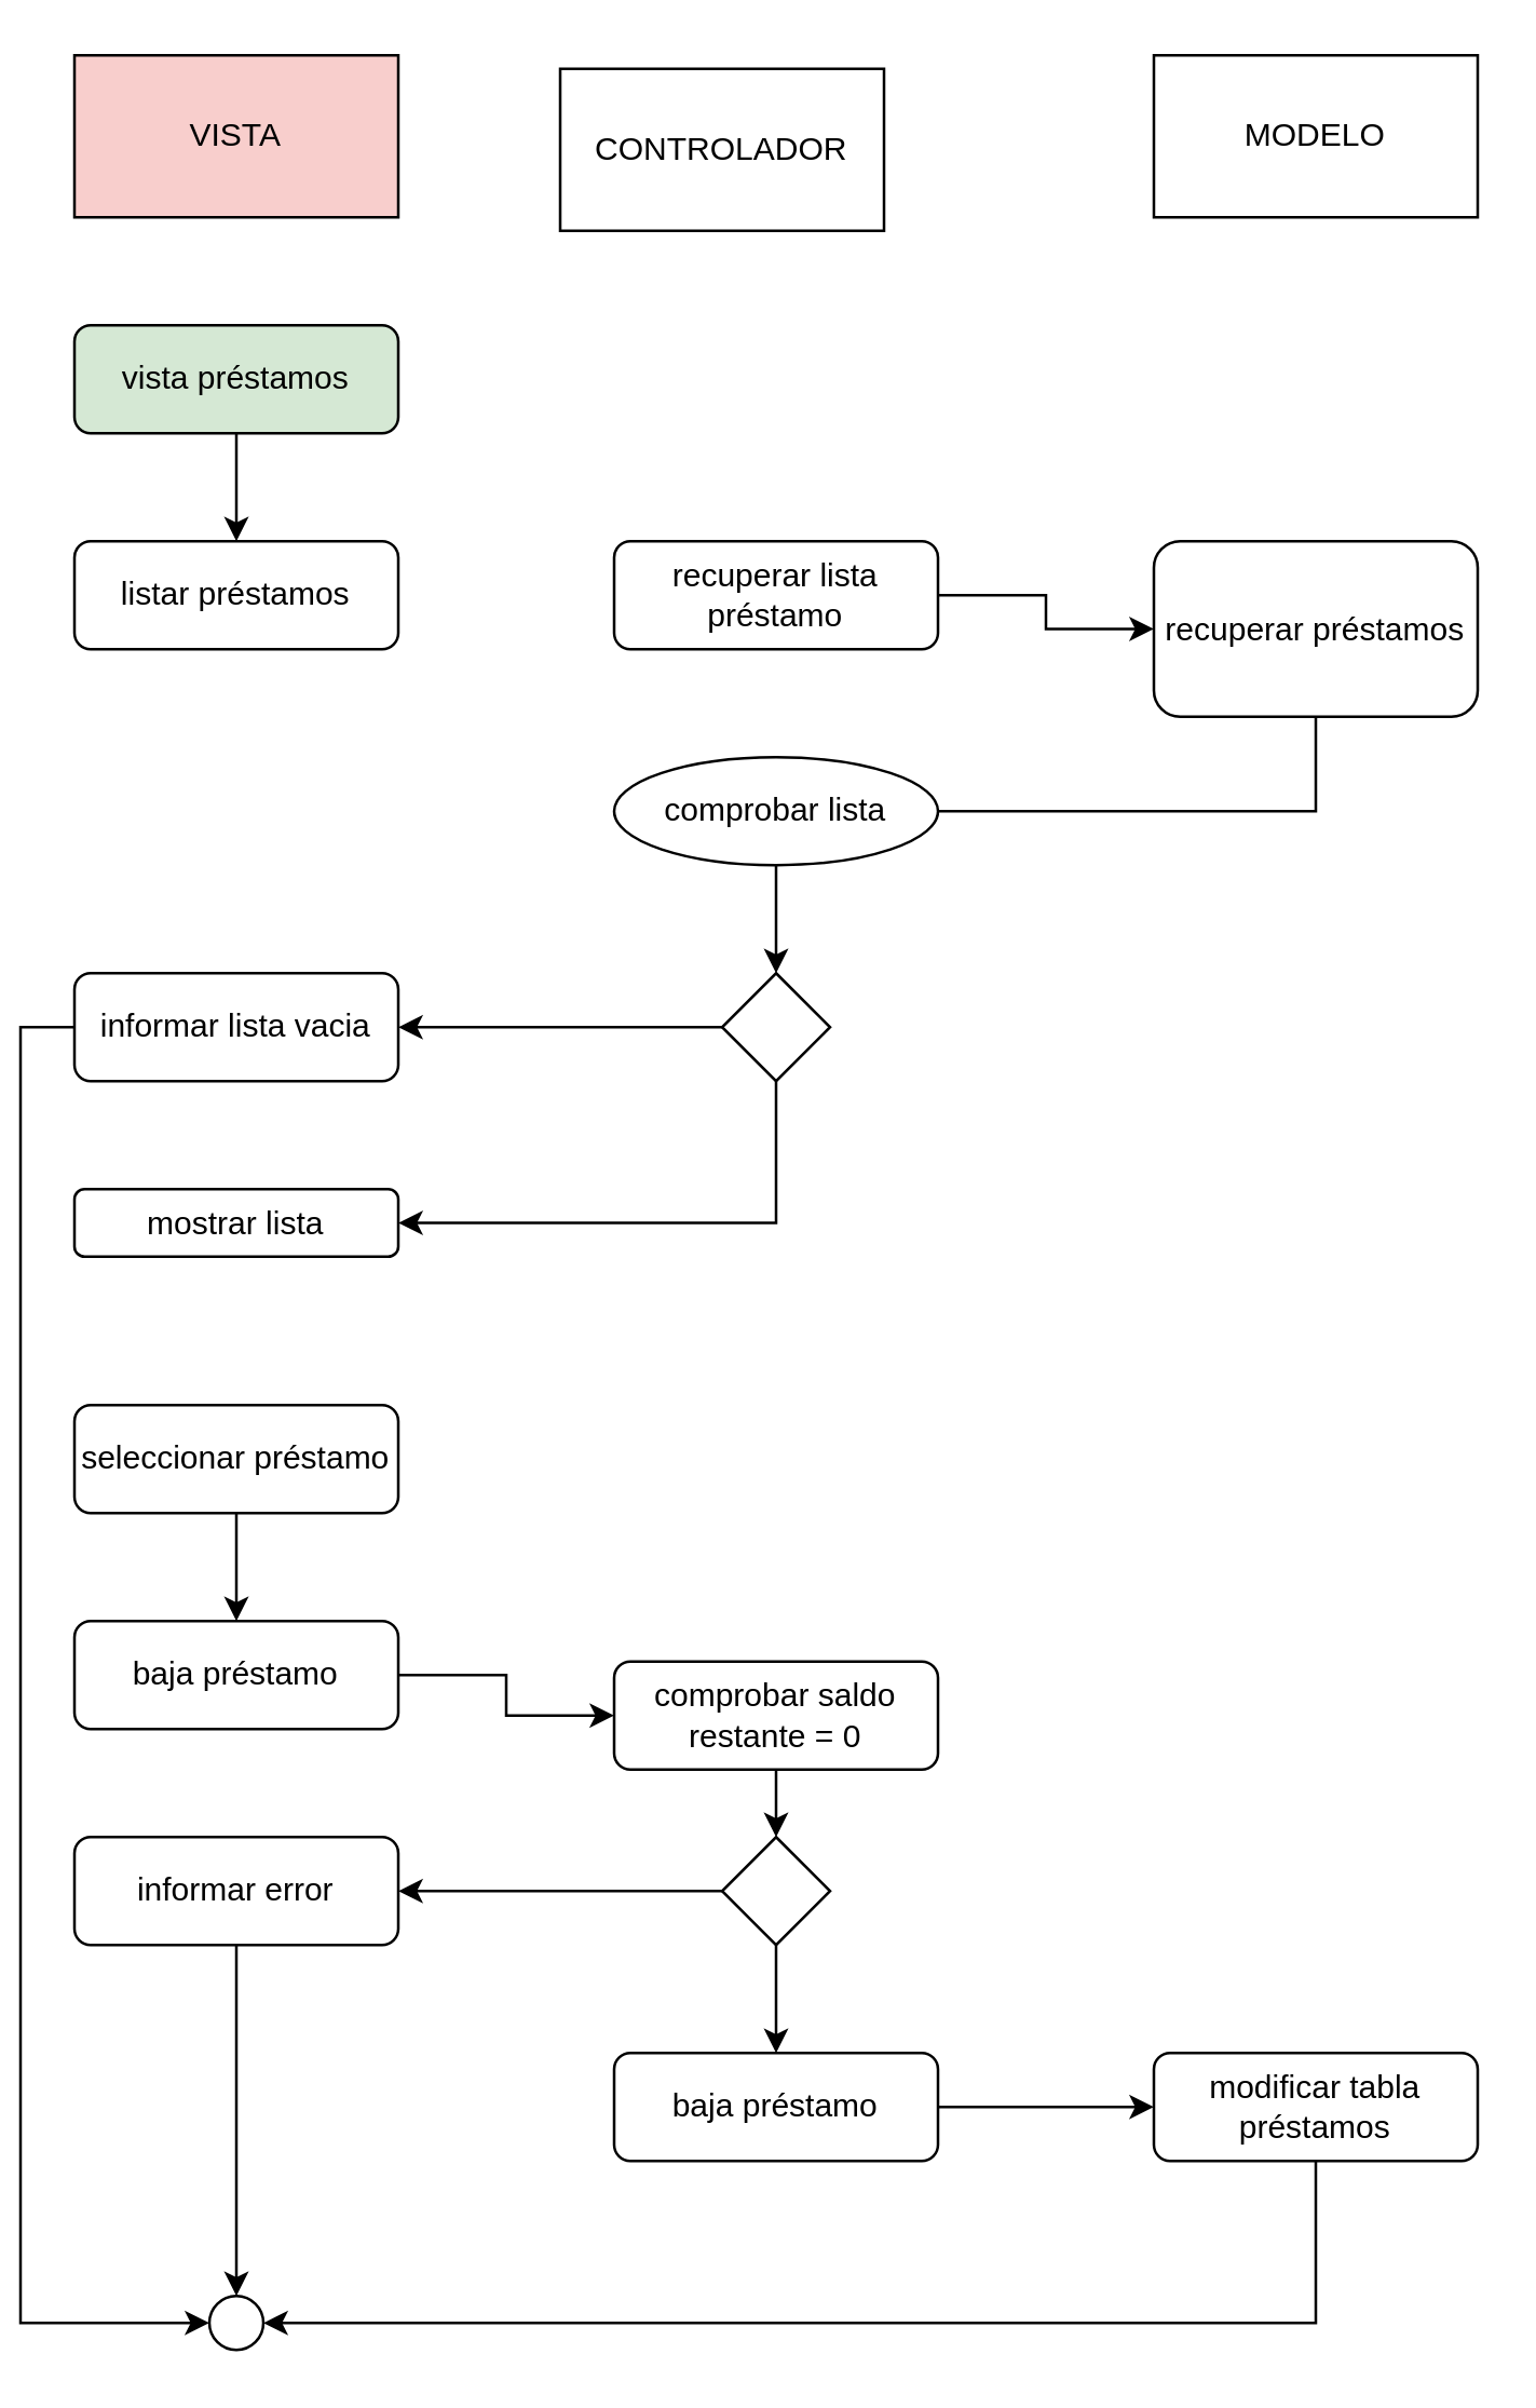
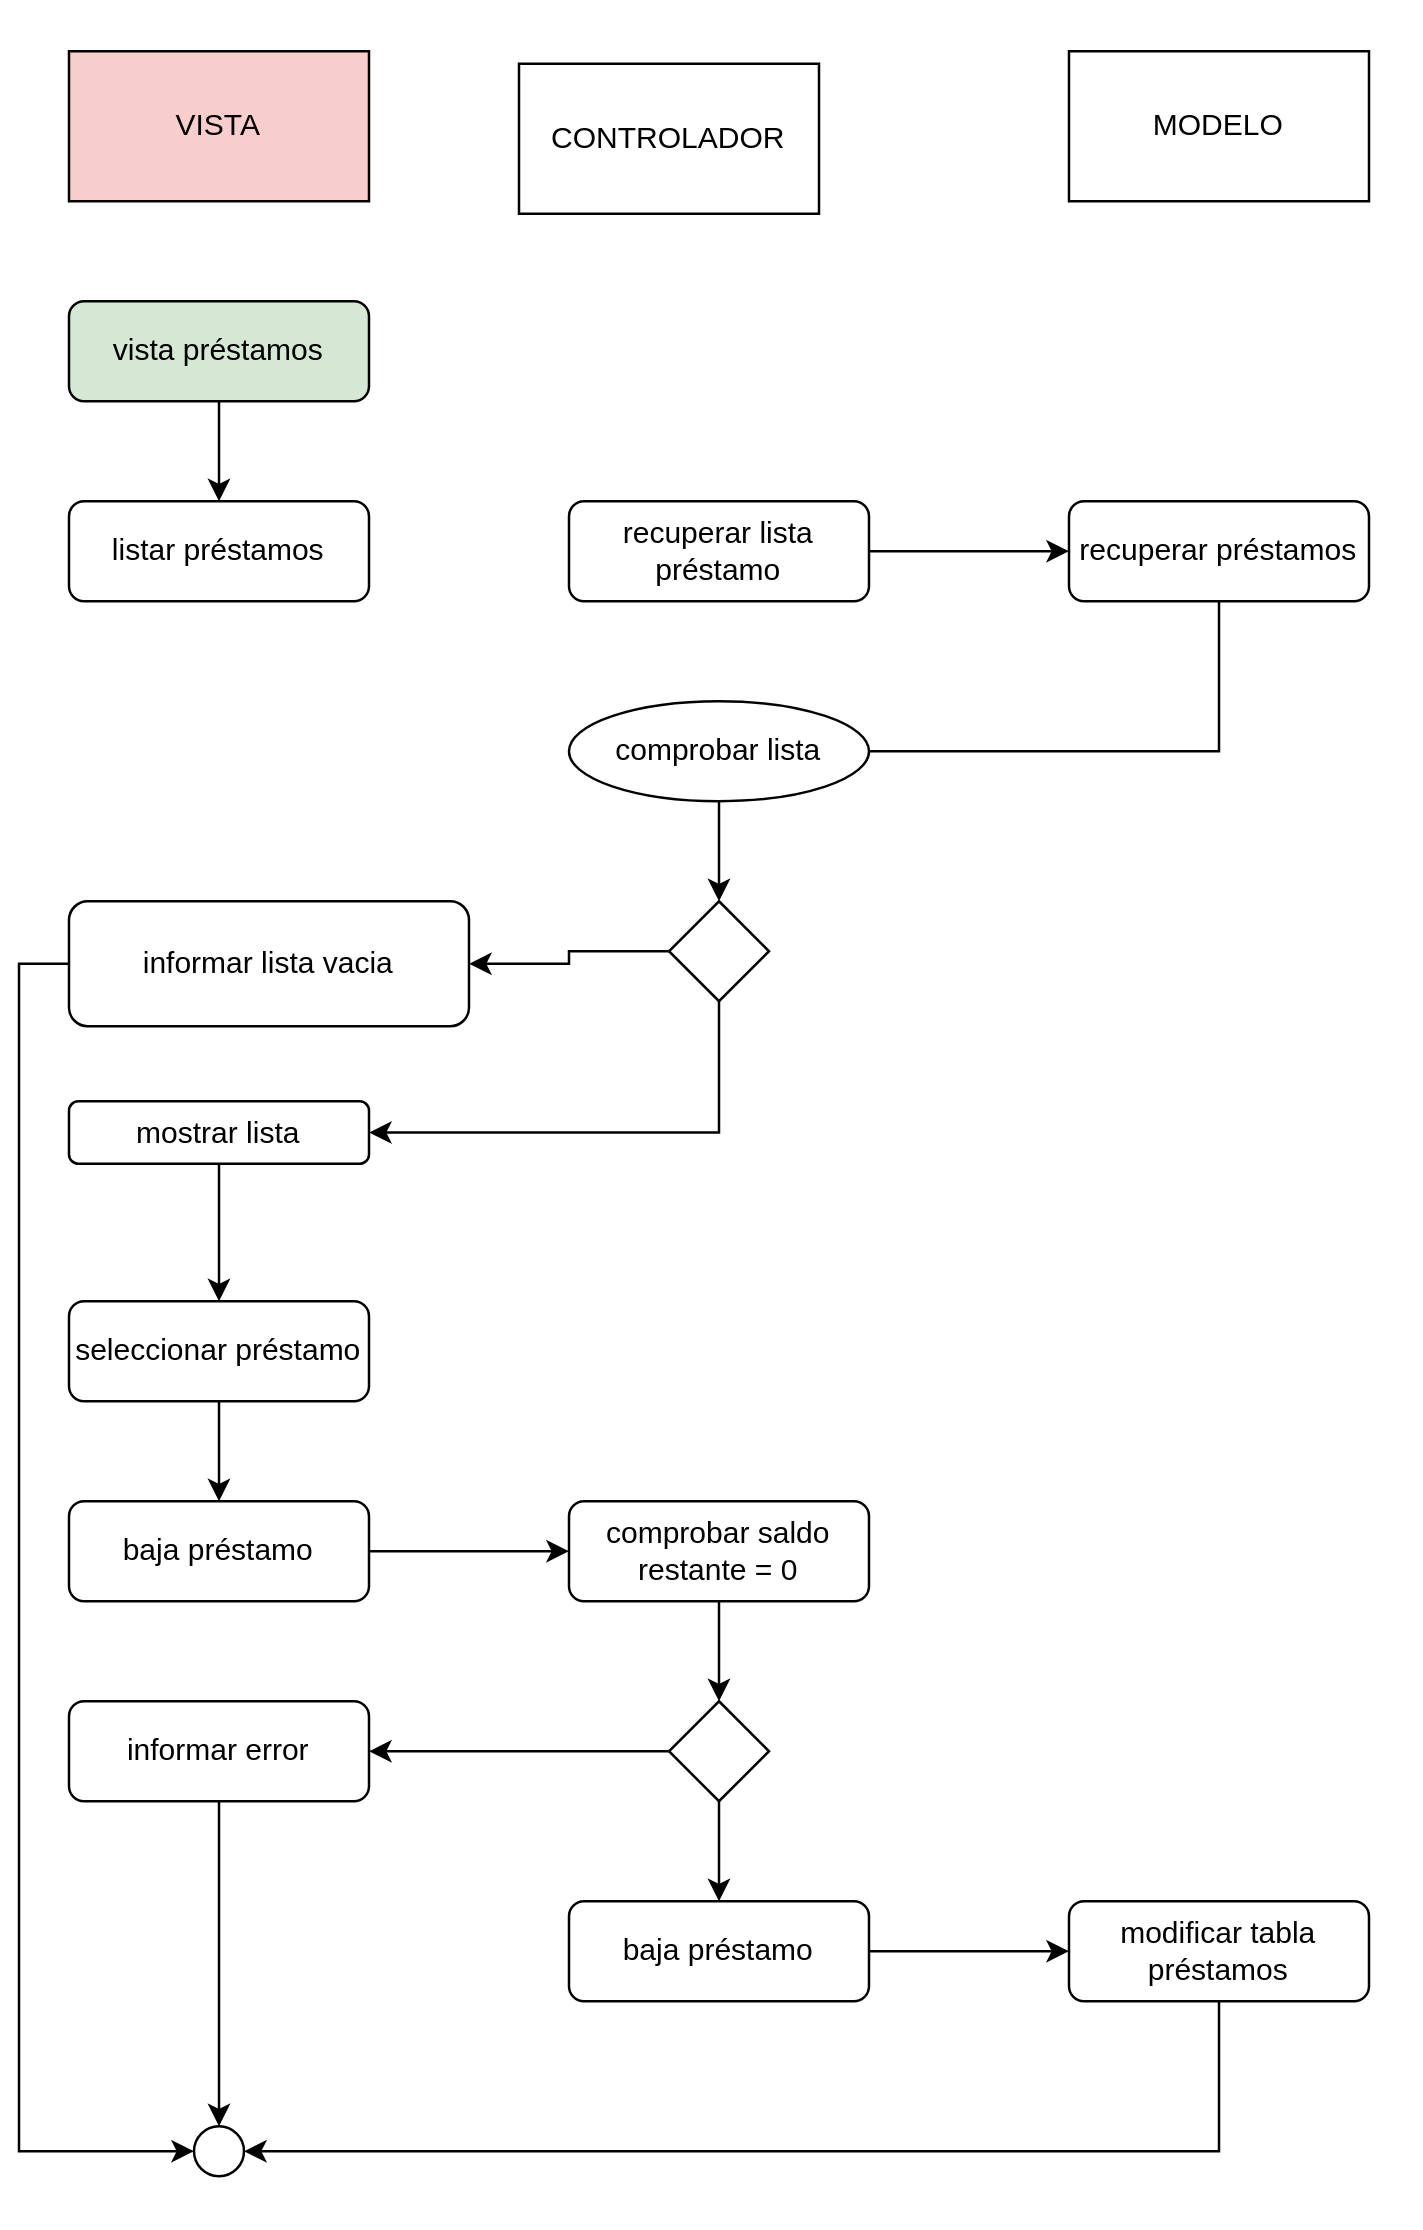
- <mxCell id="25" value="recuperar préstamos" style="rounded=1;whiteSpace=wrap;html=1;" vertex="1" parent="1"><mxGeometry x="420" y="200" width="120" height="65" as="geometry" /></mxCell>
+ <mxCell id="25" value="recuperar préstamos" style="rounded=1;whiteSpace=wrap;html=1;" vertex="1" parent="1"><mxGeometry x="420" y="200" width="120" height="40" as="geometry" /></mxCell>
- <mxCell id="32" value="informar lista vacia" style="rounded=1;whiteSpace=wrap;html=1;" vertex="1" parent="1"><mxGeometry x="20" y="360" width="120" height="40" as="geometry" /></mxCell>
+ <mxCell id="32" value="informar lista vacia" style="rounded=1;whiteSpace=wrap;html=1;" vertex="1" parent="1"><mxGeometry x="20" y="360" width="160" height="50" as="geometry" /></mxCell>
+ <mxCell id="33" style="edgeStyle=orthogonalEdgeStyle;rounded=0;orthogonalLoop=1;jettySize=auto;html=1;exitX=0.5;exitY=1;exitDx=0;exitDy=0;entryX=0.5;entryY=0;entryDx=0;entryDy=0;" edge="1" parent="1" source="34" target="36"><mxGeometry relative="1" as="geometry" /></mxCell>
- <mxCell id="6" value="comprobar saldo restante = 0" style="rounded=1;whiteSpace=wrap;html=1;" vertex="1" parent="1"><mxGeometry x="220" y="615" width="120" height="40" as="geometry" /></mxCell>
+ <mxCell id="6" value="comprobar saldo restante = 0" style="rounded=1;whiteSpace=wrap;html=1;" vertex="1" parent="1"><mxGeometry x="220" y="600" width="120" height="40" as="geometry" /></mxCell>
